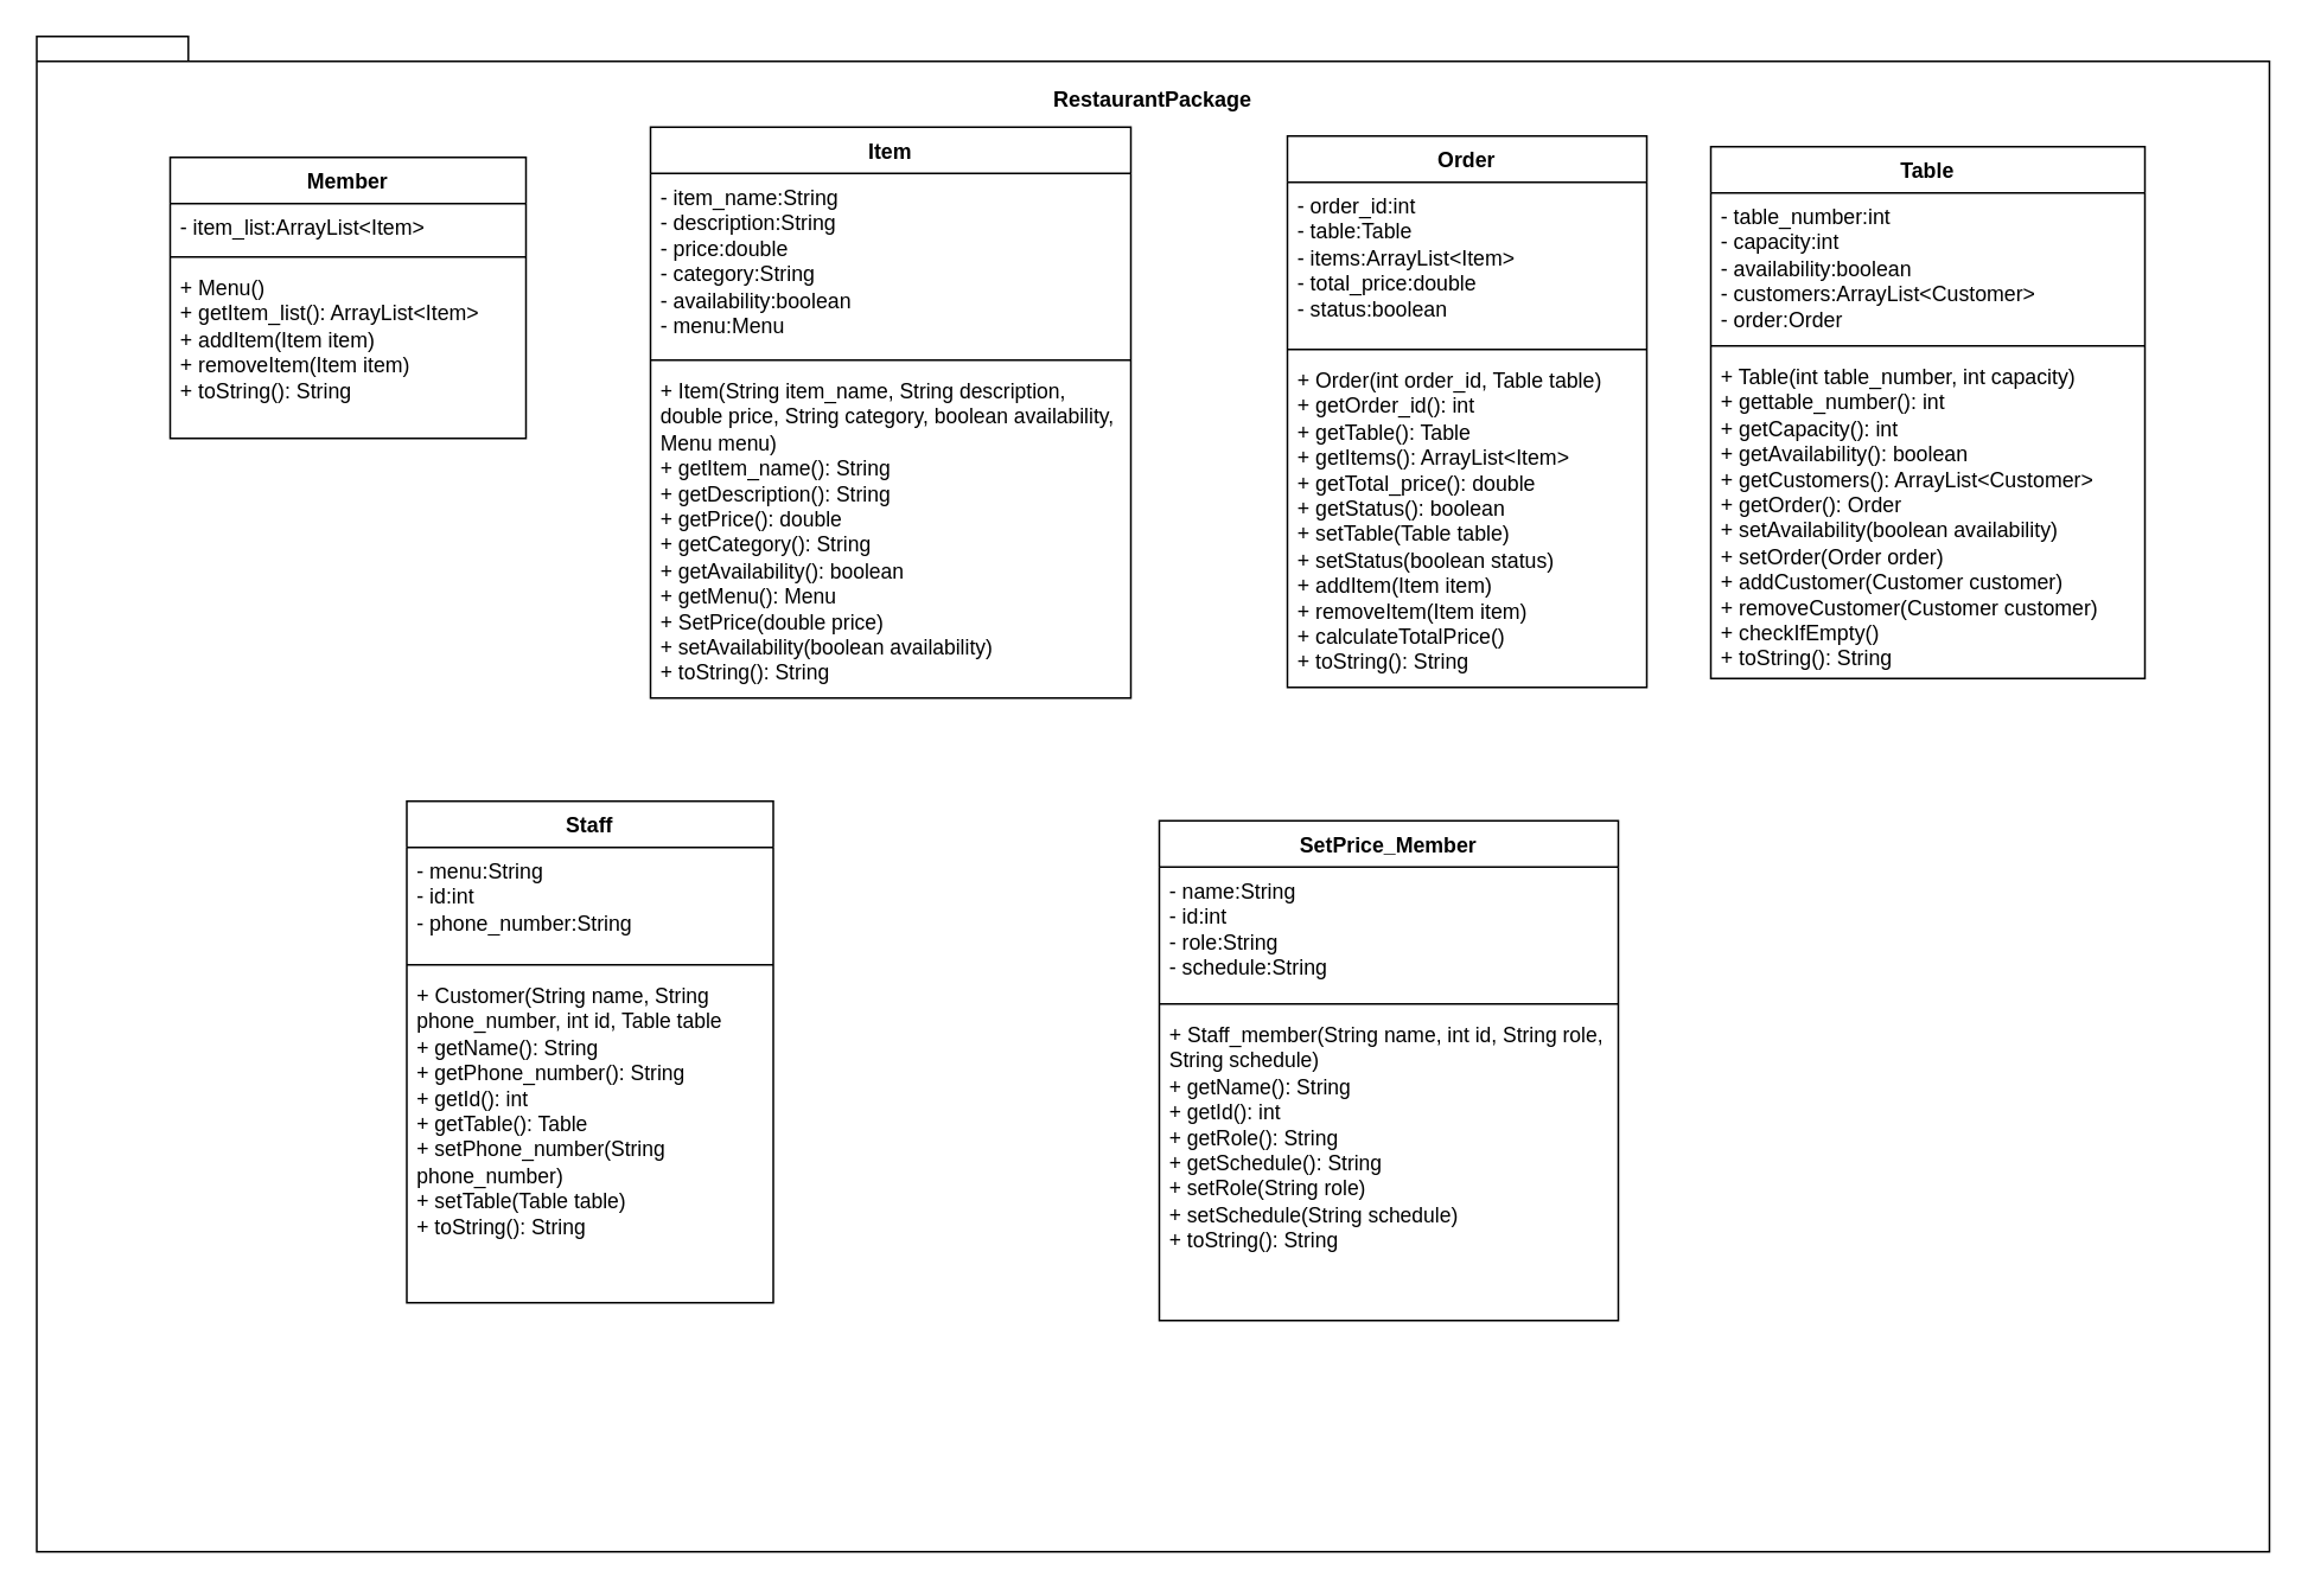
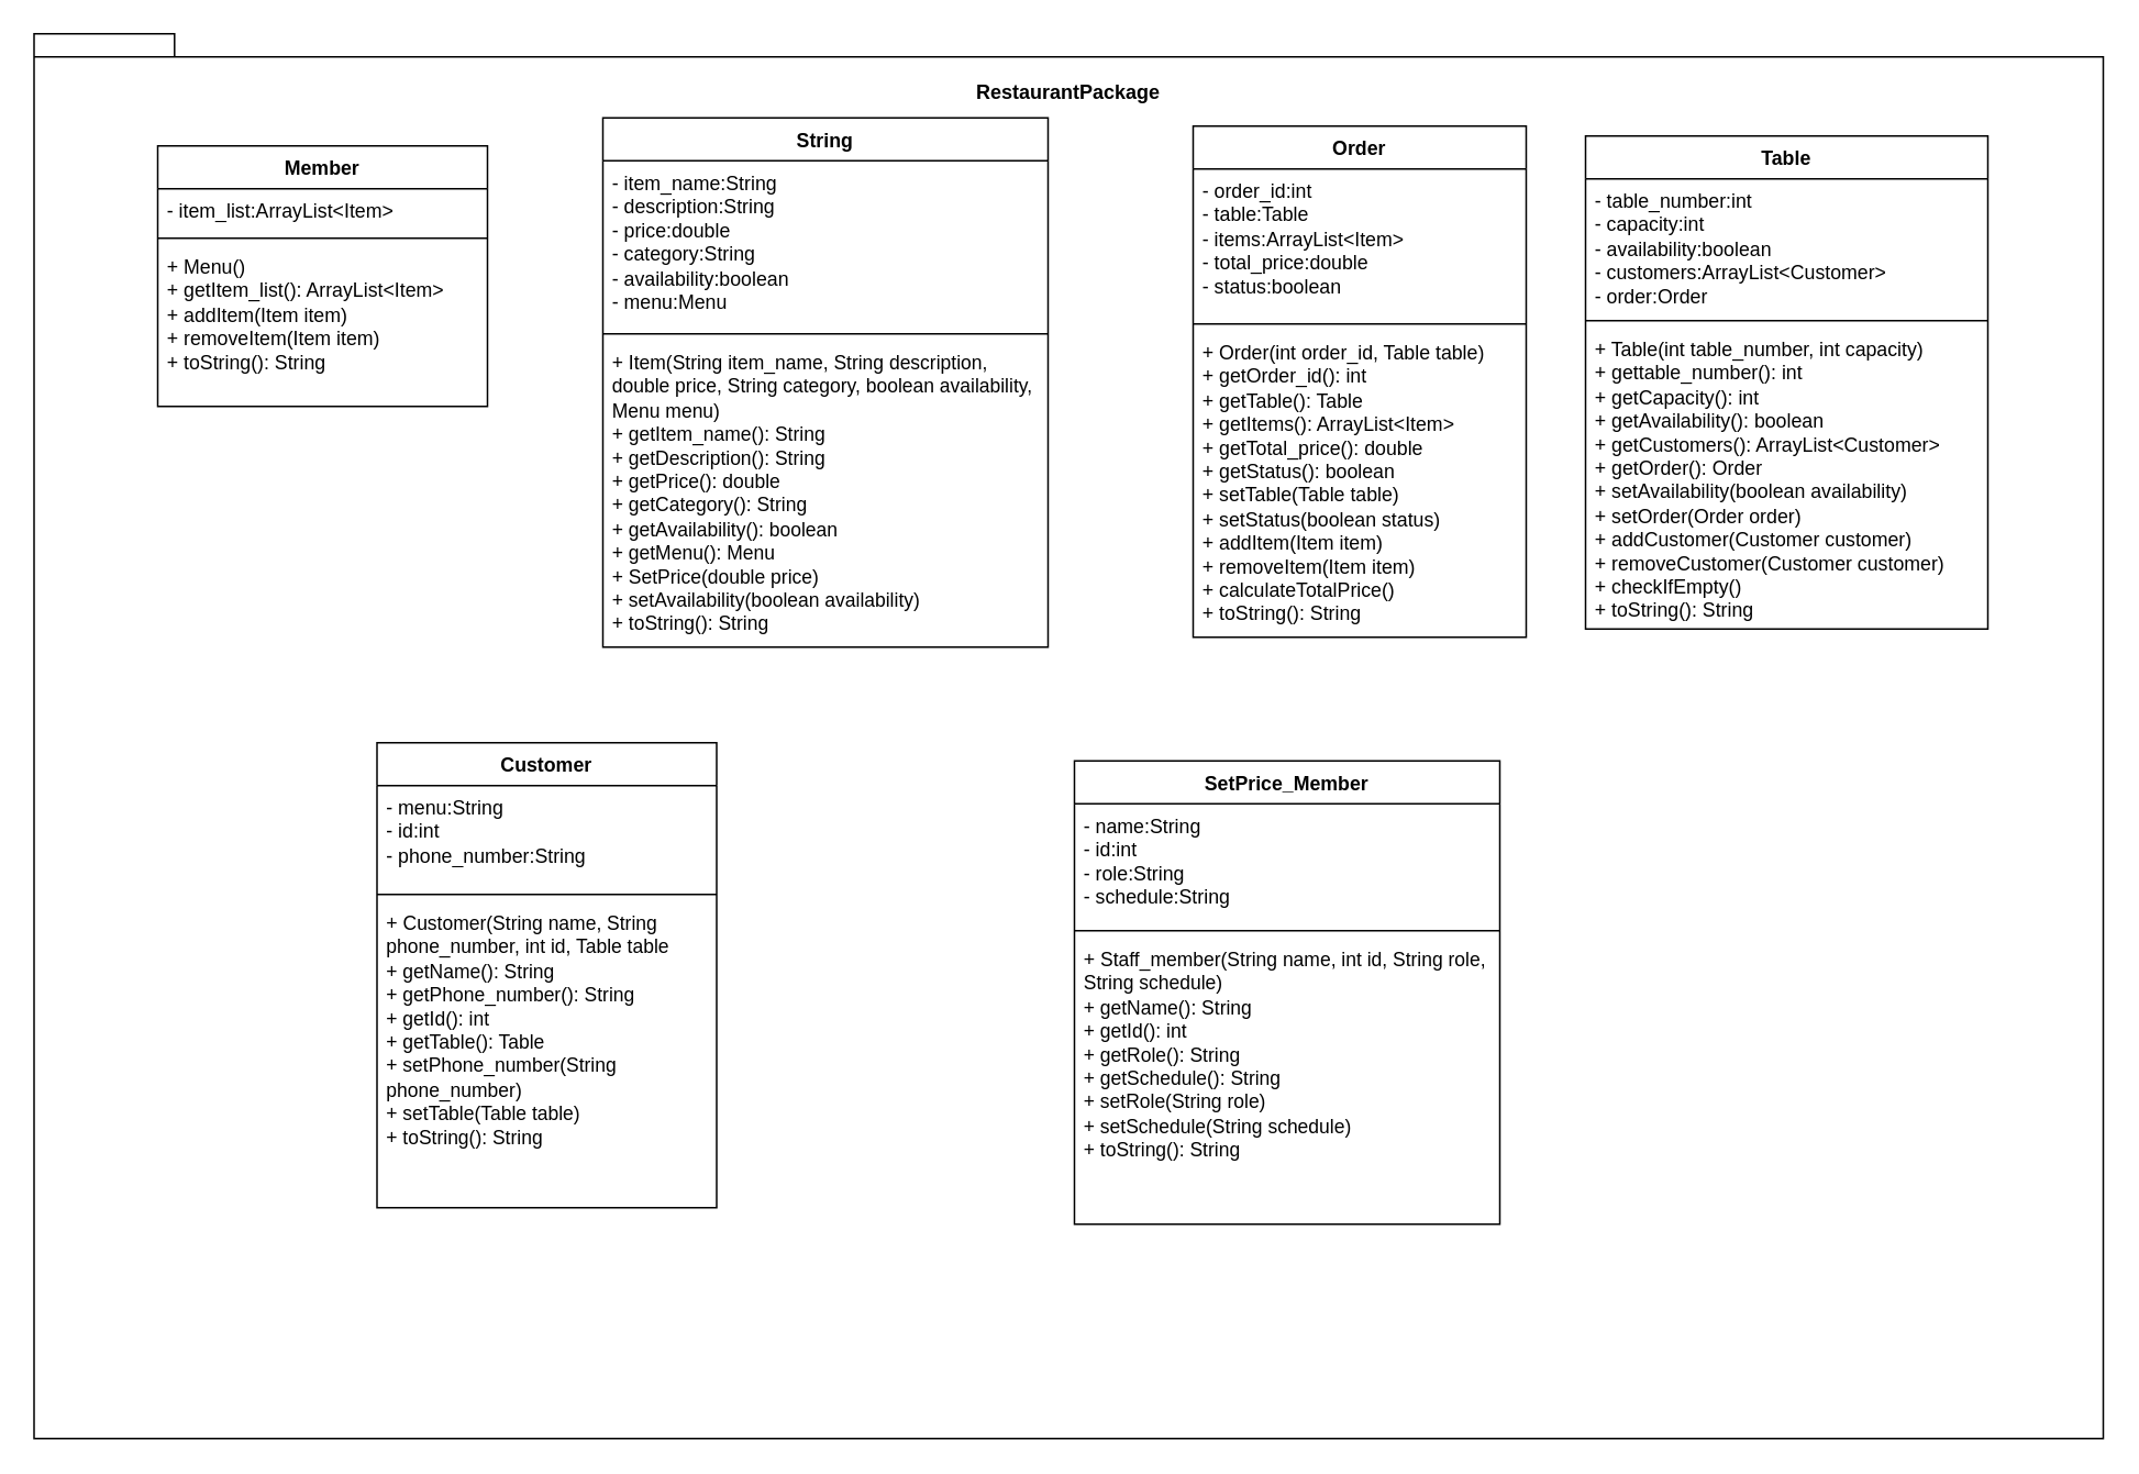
- <mxCell id="7" value="&lt;span data-lucid-content=&quot;{&amp;quot;t&amp;quot;:&amp;quot;Item&amp;quot;,&amp;quot;m&amp;quot;:[{&amp;quot;s&amp;quot;:0,&amp;quot;n&amp;quot;:&amp;quot;a&amp;quot;,&amp;quot;v&amp;quot;:&amp;quot;left&amp;quot;},{&amp;quot;s&amp;quot;:0,&amp;quot;n&amp;quot;:&amp;quot;s&amp;quot;,&amp;quot;v&amp;quot;:15.778,&amp;quot;e&amp;quot;:4},{&amp;quot;s&amp;quot;:0,&amp;quot;n&amp;quot;:&amp;quot;fsp&amp;quot;,&amp;quot;v&amp;quot;:&amp;quot;ss_presetShapeStyle1_textStyle&amp;quot;,&amp;quot;e&amp;quot;:4},{&amp;quot;s&amp;quot;:0,&amp;quot;n&amp;quot;:&amp;quot;fsp2&amp;quot;,&amp;quot;v&amp;quot;:&amp;quot;ss_presetShapeStyle1_textStyle&amp;quot;,&amp;quot;e&amp;quot;:4}]}&quot; data-lucid-type=&quot;application/vnd.lucid.text&quot;&gt;&lt;span style=&quot;font-size:11.833px;&quot;&gt;Item&lt;/span&gt;&lt;/span&gt;" style="swimlane;fontStyle=1;align=center;verticalAlign=top;childLayout=stackLayout;horizontal=1;startSize=26;horizontalStack=0;resizeParent=1;resizeParentMax=0;resizeLast=0;collapsible=1;marginBottom=0;whiteSpace=wrap;html=1;" parent="1" vertex="1"><mxGeometry x="365" y="71" width="270" height="321" as="geometry" /></mxCell>
+ <mxCell id="7" value="&lt;span data-lucid-content=&quot;{&amp;quot;t&amp;quot;:&amp;quot;Item&amp;quot;,&amp;quot;m&amp;quot;:[{&amp;quot;s&amp;quot;:0,&amp;quot;n&amp;quot;:&amp;quot;a&amp;quot;,&amp;quot;v&amp;quot;:&amp;quot;left&amp;quot;},{&amp;quot;s&amp;quot;:0,&amp;quot;n&amp;quot;:&amp;quot;s&amp;quot;,&amp;quot;v&amp;quot;:15.778,&amp;quot;e&amp;quot;:4},{&amp;quot;s&amp;quot;:0,&amp;quot;n&amp;quot;:&amp;quot;fsp&amp;quot;,&amp;quot;v&amp;quot;:&amp;quot;ss_presetShapeStyle1_textStyle&amp;quot;,&amp;quot;e&amp;quot;:4},{&amp;quot;s&amp;quot;:0,&amp;quot;n&amp;quot;:&amp;quot;fsp2&amp;quot;,&amp;quot;v&amp;quot;:&amp;quot;ss_presetShapeStyle1_textStyle&amp;quot;,&amp;quot;e&amp;quot;:4}]}&quot; data-lucid-type=&quot;application/vnd.lucid.text&quot;&gt;&lt;span style=&quot;font-size:11.833px;&quot;&gt;String&lt;/span&gt;&lt;/span&gt;" style="swimlane;fontStyle=1;align=center;verticalAlign=top;childLayout=stackLayout;horizontal=1;startSize=26;horizontalStack=0;resizeParent=1;resizeParentMax=0;resizeLast=0;collapsible=1;marginBottom=0;whiteSpace=wrap;html=1;" parent="1" vertex="1"><mxGeometry x="365" y="71" width="270" height="321" as="geometry" /></mxCell>
- <mxCell id="19" value="&lt;span data-lucid-content=&quot;{&amp;quot;t&amp;quot;:&amp;quot;Customer&amp;quot;,&amp;quot;m&amp;quot;:[{&amp;quot;s&amp;quot;:0,&amp;quot;n&amp;quot;:&amp;quot;a&amp;quot;,&amp;quot;v&amp;quot;:&amp;quot;left&amp;quot;},{&amp;quot;s&amp;quot;:0,&amp;quot;n&amp;quot;:&amp;quot;c&amp;quot;,&amp;quot;v&amp;quot;:&amp;quot;#000000ff&amp;quot;,&amp;quot;e&amp;quot;:8},{&amp;quot;s&amp;quot;:0,&amp;quot;n&amp;quot;:&amp;quot;s&amp;quot;,&amp;quot;v&amp;quot;:15.778,&amp;quot;e&amp;quot;:8},{&amp;quot;s&amp;quot;:0,&amp;quot;n&amp;quot;:&amp;quot;fsp&amp;quot;,&amp;quot;v&amp;quot;:&amp;quot;ss_presetShapeStyle1_textStyle&amp;quot;,&amp;quot;e&amp;quot;:8},{&amp;quot;s&amp;quot;:0,&amp;quot;n&amp;quot;:&amp;quot;fsp2&amp;quot;,&amp;quot;v&amp;quot;:&amp;quot;ss_presetShapeStyle1_textStyle&amp;quot;,&amp;quot;e&amp;quot;:8}]}&quot; data-lucid-type=&quot;application/vnd.lucid.text&quot;&gt;&lt;span style=&quot;font-size: 11.833px;&quot;&gt;Staff&lt;/span&gt;&lt;/span&gt;" style="swimlane;fontStyle=1;align=center;verticalAlign=top;childLayout=stackLayout;horizontal=1;startSize=26;horizontalStack=0;resizeParent=1;resizeParentMax=0;resizeLast=0;collapsible=1;marginBottom=0;whiteSpace=wrap;html=1;" parent="1" vertex="1"><mxGeometry x="228" y="450" width="206" height="282" as="geometry" /></mxCell>
+ <mxCell id="19" value="&lt;span data-lucid-content=&quot;{&amp;quot;t&amp;quot;:&amp;quot;Customer&amp;quot;,&amp;quot;m&amp;quot;:[{&amp;quot;s&amp;quot;:0,&amp;quot;n&amp;quot;:&amp;quot;a&amp;quot;,&amp;quot;v&amp;quot;:&amp;quot;left&amp;quot;},{&amp;quot;s&amp;quot;:0,&amp;quot;n&amp;quot;:&amp;quot;c&amp;quot;,&amp;quot;v&amp;quot;:&amp;quot;#000000ff&amp;quot;,&amp;quot;e&amp;quot;:8},{&amp;quot;s&amp;quot;:0,&amp;quot;n&amp;quot;:&amp;quot;s&amp;quot;,&amp;quot;v&amp;quot;:15.778,&amp;quot;e&amp;quot;:8},{&amp;quot;s&amp;quot;:0,&amp;quot;n&amp;quot;:&amp;quot;fsp&amp;quot;,&amp;quot;v&amp;quot;:&amp;quot;ss_presetShapeStyle1_textStyle&amp;quot;,&amp;quot;e&amp;quot;:8},{&amp;quot;s&amp;quot;:0,&amp;quot;n&amp;quot;:&amp;quot;fsp2&amp;quot;,&amp;quot;v&amp;quot;:&amp;quot;ss_presetShapeStyle1_textStyle&amp;quot;,&amp;quot;e&amp;quot;:8}]}&quot; data-lucid-type=&quot;application/vnd.lucid.text&quot;&gt;&lt;span style=&quot;font-size: 11.833px;&quot;&gt;Customer&lt;/span&gt;&lt;/span&gt;" style="swimlane;fontStyle=1;align=center;verticalAlign=top;childLayout=stackLayout;horizontal=1;startSize=26;horizontalStack=0;resizeParent=1;resizeParentMax=0;resizeLast=0;collapsible=1;marginBottom=0;whiteSpace=wrap;html=1;" parent="1" vertex="1"><mxGeometry x="228" y="450" width="206" height="282" as="geometry" /></mxCell>
